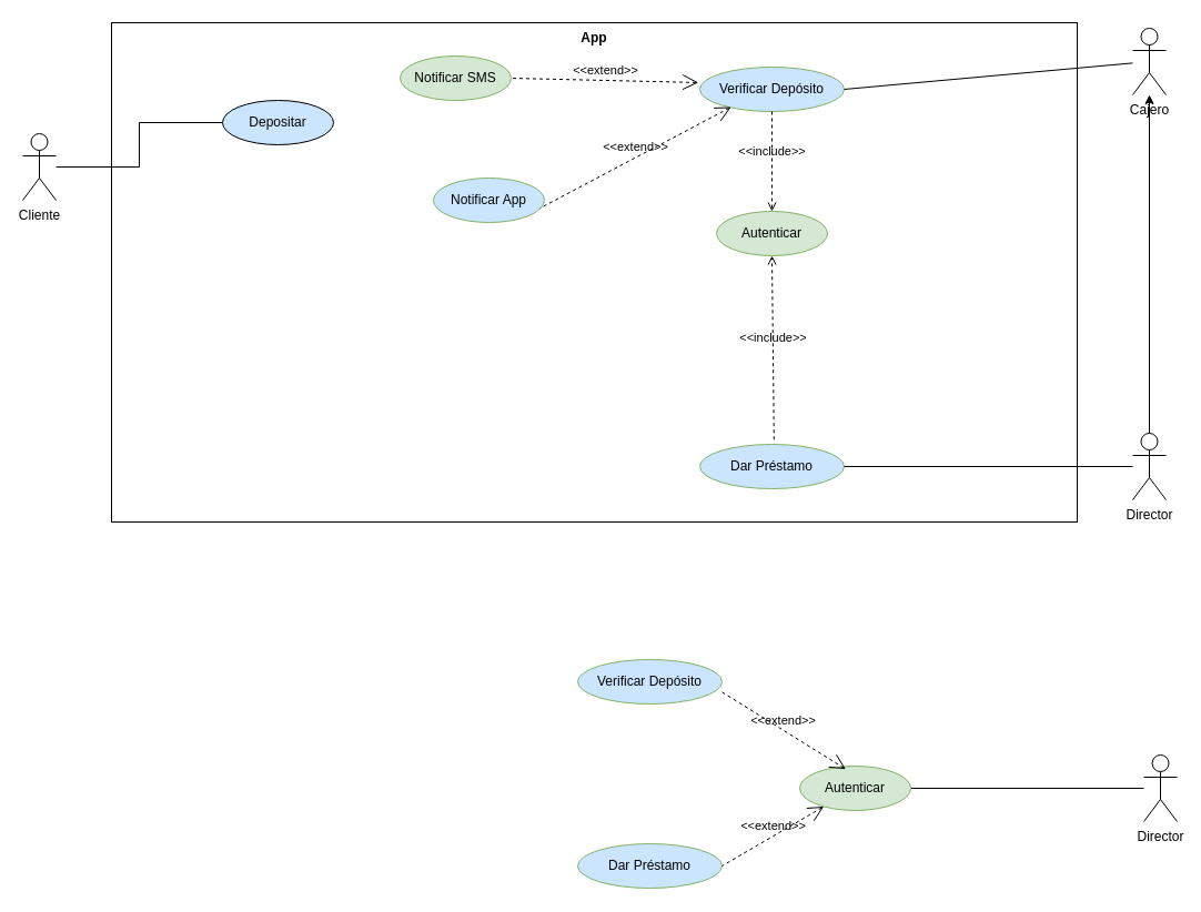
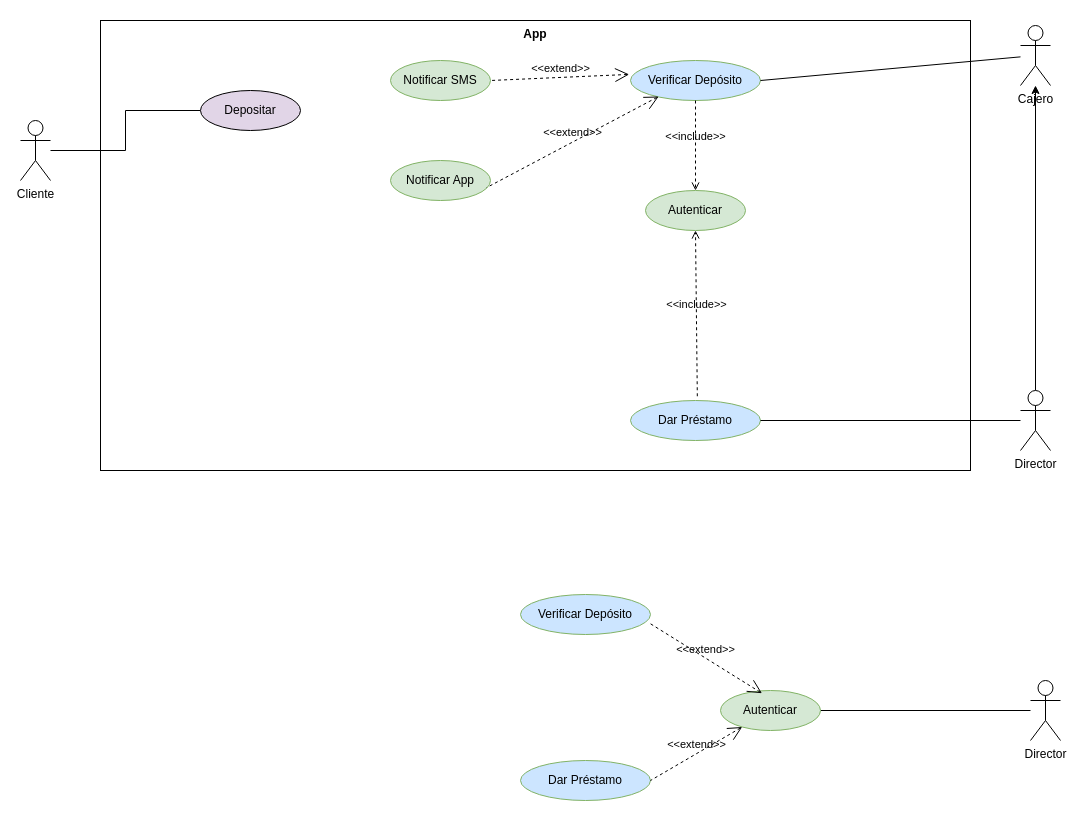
- <mxCell id="15" value="Notificar SMS" style="ellipse;whiteSpace=wrap;html=1;fillColor=#d5e8d4;strokeColor=#82b366;" vertex="1" parent="1"><mxGeometry x="360" y="50" width="100" height="40" as="geometry" /></mxCell>
+ <mxCell id="15" value="Notificar SMS" style="ellipse;whiteSpace=wrap;html=1;fillColor=#d5e8d4;strokeColor=#82b366;" vertex="1" parent="1"><mxGeometry x="390" y="60" width="100" height="40" as="geometry" /></mxCell>
- <mxCell id="7" value="Depositar" style="ellipse;whiteSpace=wrap;html=1;fillColor=#CCE5FF;" vertex="1" parent="1"><mxGeometry x="200" y="90" width="100" height="40" as="geometry" /></mxCell>
+ <mxCell id="7" value="Depositar" style="ellipse;whiteSpace=wrap;html=1;fillColor=#e1d5e7;" vertex="1" parent="1"><mxGeometry x="200" y="90" width="100" height="40" as="geometry" /></mxCell>
- <mxCell id="16" value="Notificar App" style="ellipse;whiteSpace=wrap;html=1;fillColor=#cce5ff;strokeColor=#82b366;" vertex="1" parent="1"><mxGeometry x="390" y="160" width="100" height="40" as="geometry" /></mxCell>
+ <mxCell id="16" value="Notificar App" style="ellipse;whiteSpace=wrap;html=1;fillColor=#d5e8d4;strokeColor=#82b366;" vertex="1" parent="1"><mxGeometry x="390" y="160" width="100" height="40" as="geometry" /></mxCell>
